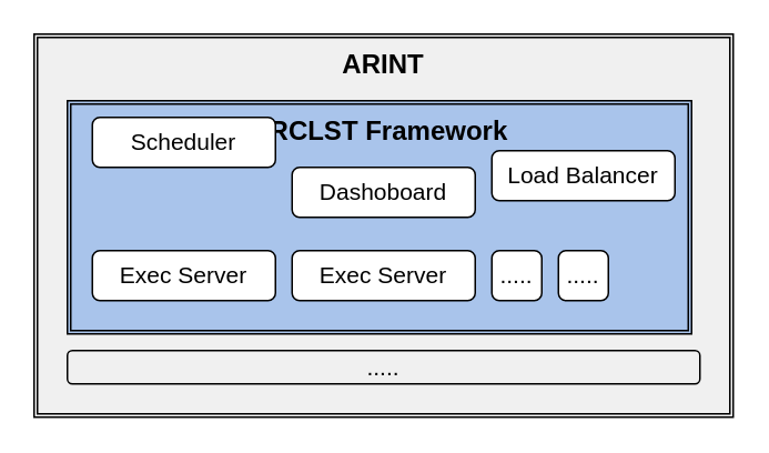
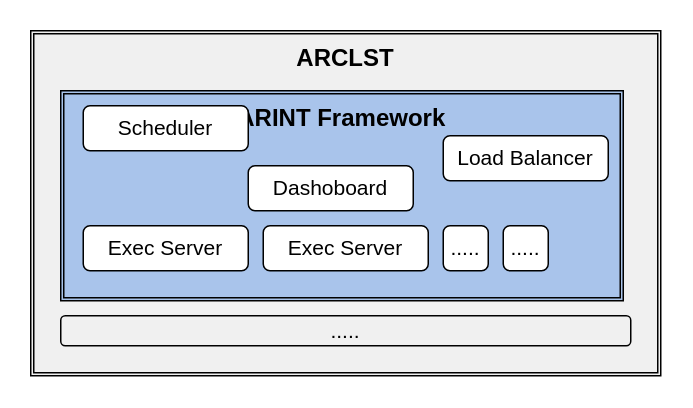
- <mxCell id="2" value="ARINT" style="shape=ext;double=1;rounded=0;whiteSpace=wrap;html=1;align=center;verticalAlign=top;fontStyle=1;fontSize=16;fillColor=#F0F0F0;strokeColor=#000000;fontColor=#000000;fillStyle=solid;" vertex="1" parent="1"><mxGeometry x="20" y="20" width="420" height="230" as="geometry" /></mxCell>
+ <mxCell id="2" value="ARCLST" style="shape=ext;double=1;rounded=0;whiteSpace=wrap;html=1;align=center;verticalAlign=top;fontStyle=1;fontSize=16;fillColor=#F0F0F0;strokeColor=#000000;fontColor=#000000;fillStyle=solid;" vertex="1" parent="1"><mxGeometry x="20" y="20" width="420" height="230" as="geometry" /></mxCell>
- <mxCell id="3" value="ARCLST Framework" style="shape=ext;double=1;rounded=0;whiteSpace=wrap;html=1;align=center;verticalAlign=top;fontStyle=1;fontSize=16;fillColor=#A9C4EB;strokeColor=#000000;fontColor=#000000;fillStyle=solid;" parent="1" vertex="1"><mxGeometry x="40" y="60" width="375" height="140" as="geometry" /></mxCell>
+ <mxCell id="3" value="ARINT Framework" style="shape=ext;double=1;rounded=0;whiteSpace=wrap;html=1;align=center;verticalAlign=top;fontStyle=1;fontSize=16;fillColor=#A9C4EB;strokeColor=#000000;fontColor=#000000;fillStyle=solid;" parent="1" vertex="1"><mxGeometry x="40" y="60" width="375" height="140" as="geometry" /></mxCell>
- <mxCell id="7" value="Dashoboard" style="rounded=1;whiteSpace=wrap;html=1;fillColor=#ffffff;fontColor=#000000;strokeColor=#000000;fontSize=14;fillStyle=solid;" vertex="1" parent="1"><mxGeometry x="175" y="100" width="110" height="30" as="geometry" /></mxCell>
+ <mxCell id="7" value="Dashoboard" style="rounded=1;whiteSpace=wrap;html=1;fillColor=#ffffff;fontColor=#000000;strokeColor=#000000;fontSize=14;fillStyle=solid;" vertex="1" parent="1"><mxGeometry x="165" y="110" width="110" height="30" as="geometry" /></mxCell>
